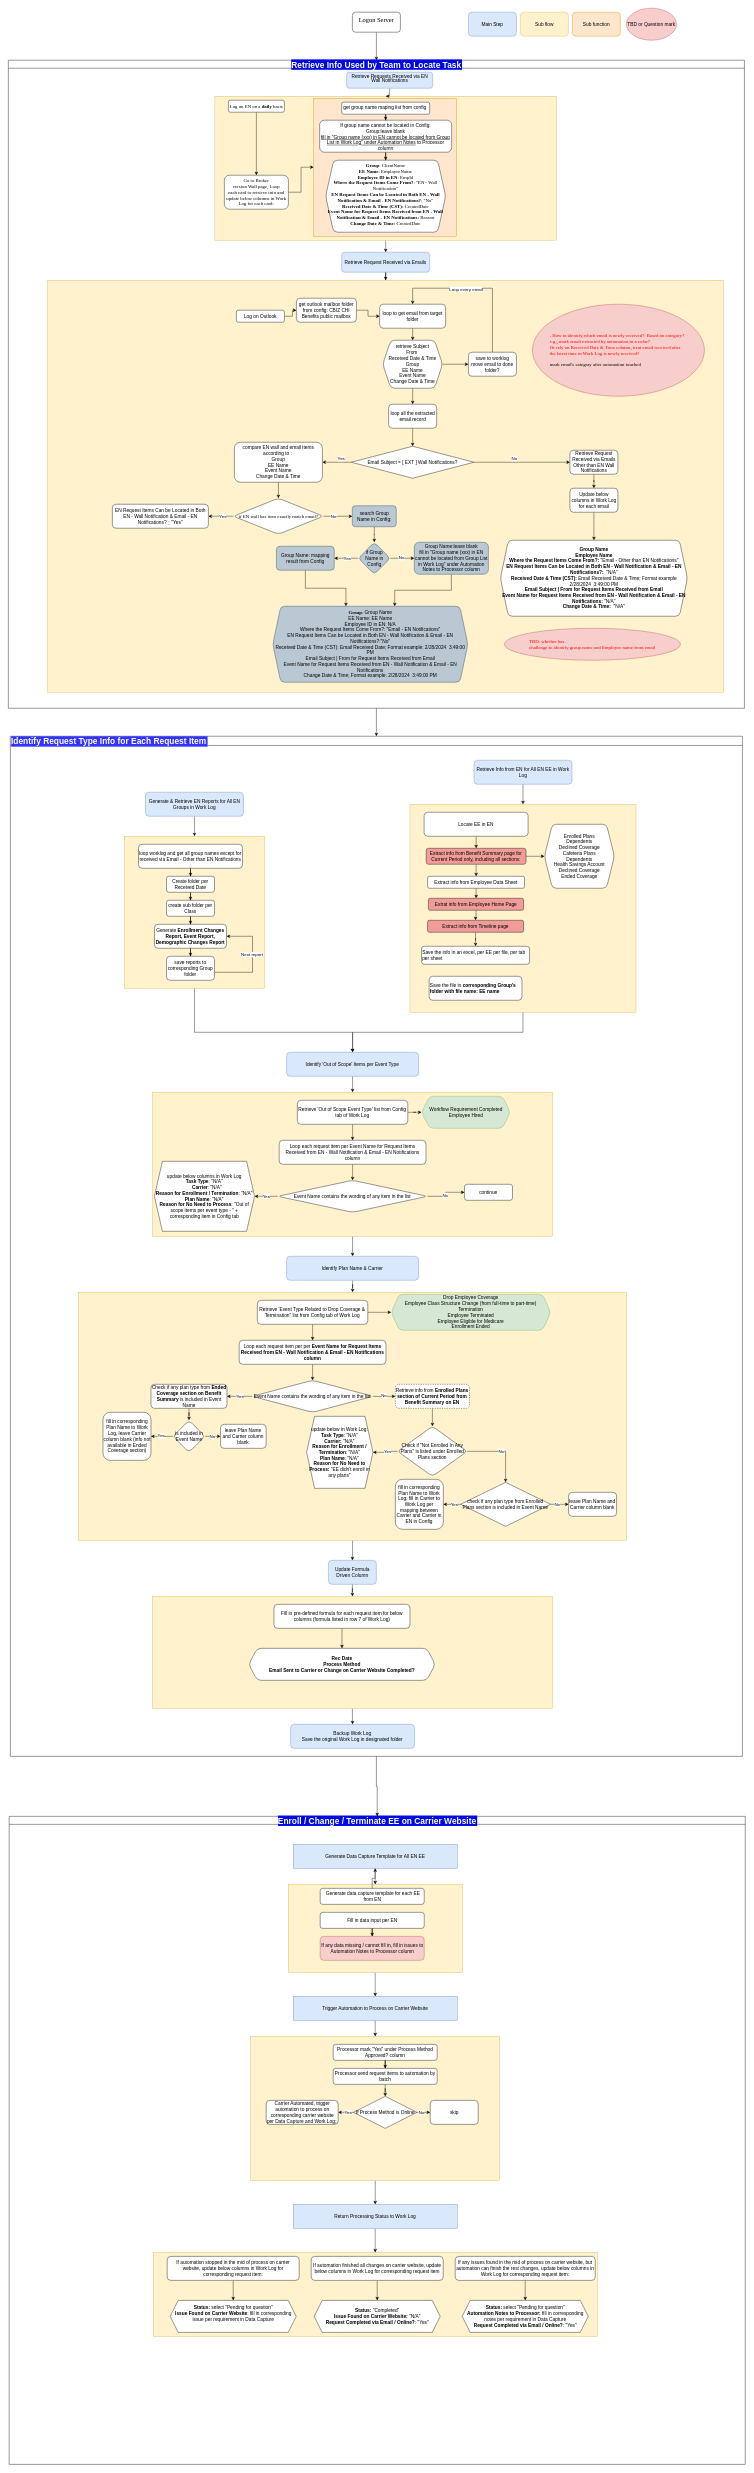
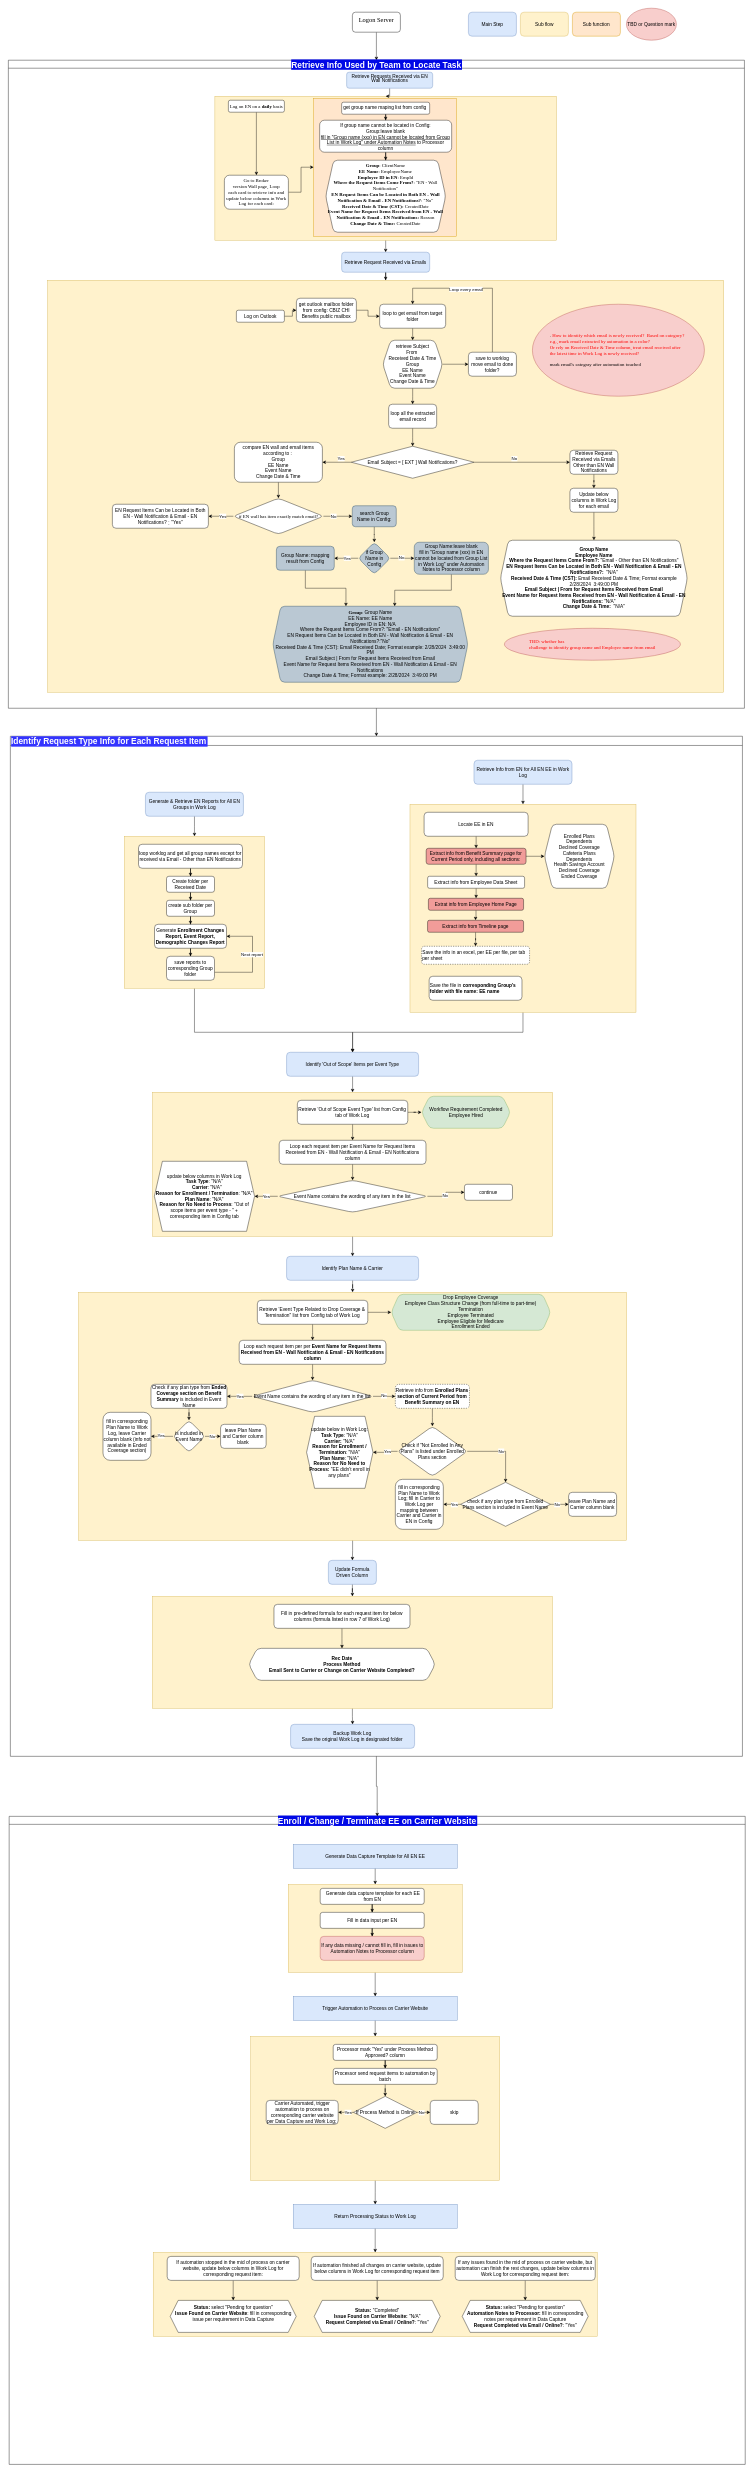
- <mxCell id="120" value="create sub folder per Class" style="rounded=1;whiteSpace=wrap;html=1;" parent="108" vertex="1"><mxGeometry x="390.31" y="410" width="120" height="40" as="geometry" /></mxCell>
+ <mxCell id="120" value="create sub folder per Group" style="rounded=1;whiteSpace=wrap;html=1;" parent="108" vertex="1"><mxGeometry x="390.31" y="410" width="120" height="40" as="geometry" /></mxCell>
- <mxCell id="144" value="Save the info in an excel, per EE per file, per tab per sheet" style="whiteSpace=wrap;html=1;rounded=1;align=left;" parent="108" vertex="1"><mxGeometry x="1027.88" y="525" width="270" height="45" as="geometry" /></mxCell>
+ <mxCell id="144" value="Save the info in an excel, per EE per file, per tab per sheet" style="whiteSpace=wrap;html=1;rounded=1;align=left;dashed=1;" parent="108" vertex="1"><mxGeometry x="1027.88" y="525" width="270" height="45" as="geometry" /></mxCell>
- <mxCell id="8" value="" style="edgeStyle=orthogonalEdgeStyle;rounded=0;orthogonalLoop=1;jettySize=auto;html=1;" parent="2" source="7" target="6" edge="1"><mxGeometry relative="1" as="geometry" /></mxCell>
+ <mxCell id="8" value="" style="edgeStyle=orthogonalEdgeStyle;rounded=0;orthogonalLoop=1;jettySize=auto;html=1;" parent="2" source="7" target="9" edge="1"><mxGeometry relative="1" as="geometry" /></mxCell>
